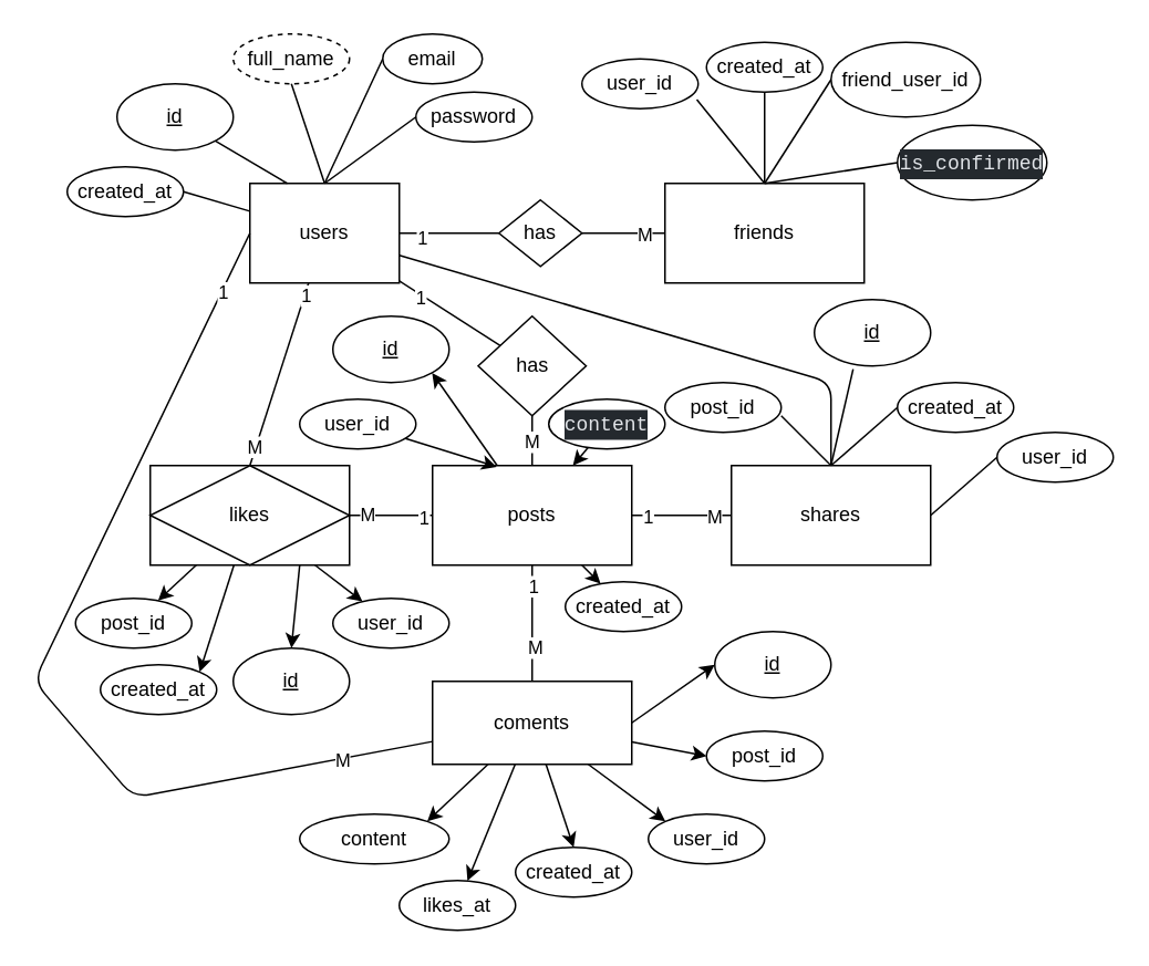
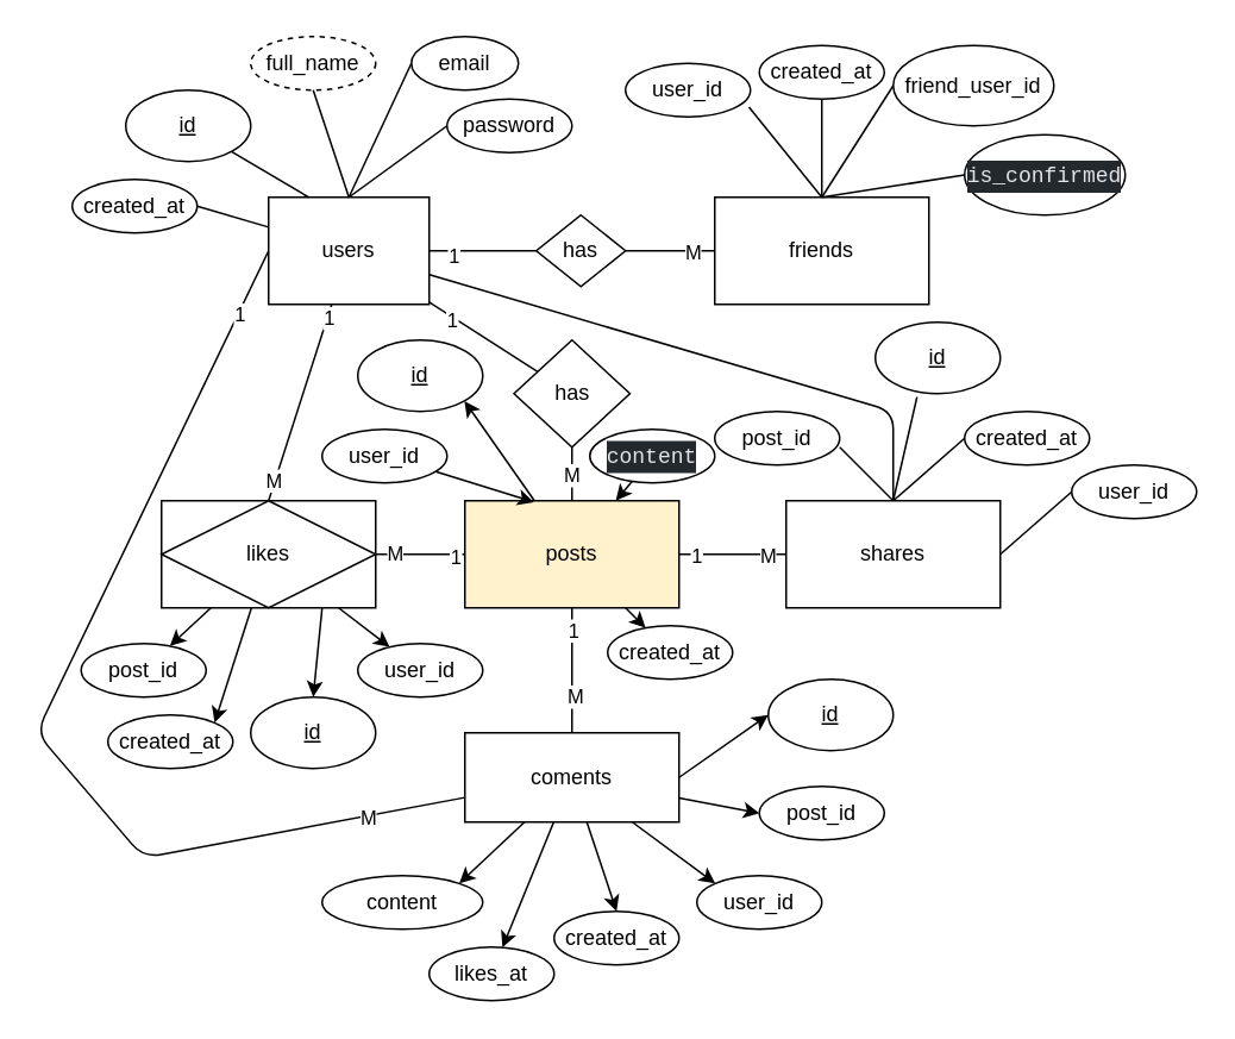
- <mxCell id="23" value="posts" style="whiteSpace=wrap;html=1;" vertex="1" parent="1"><mxGeometry x="260" y="280" width="120" height="60" as="geometry" /></mxCell>
+ <mxCell id="23" value="posts" style="whiteSpace=wrap;html=1;fillColor=#fff2cc;" vertex="1" parent="1"><mxGeometry x="260" y="280" width="120" height="60" as="geometry" /></mxCell>
